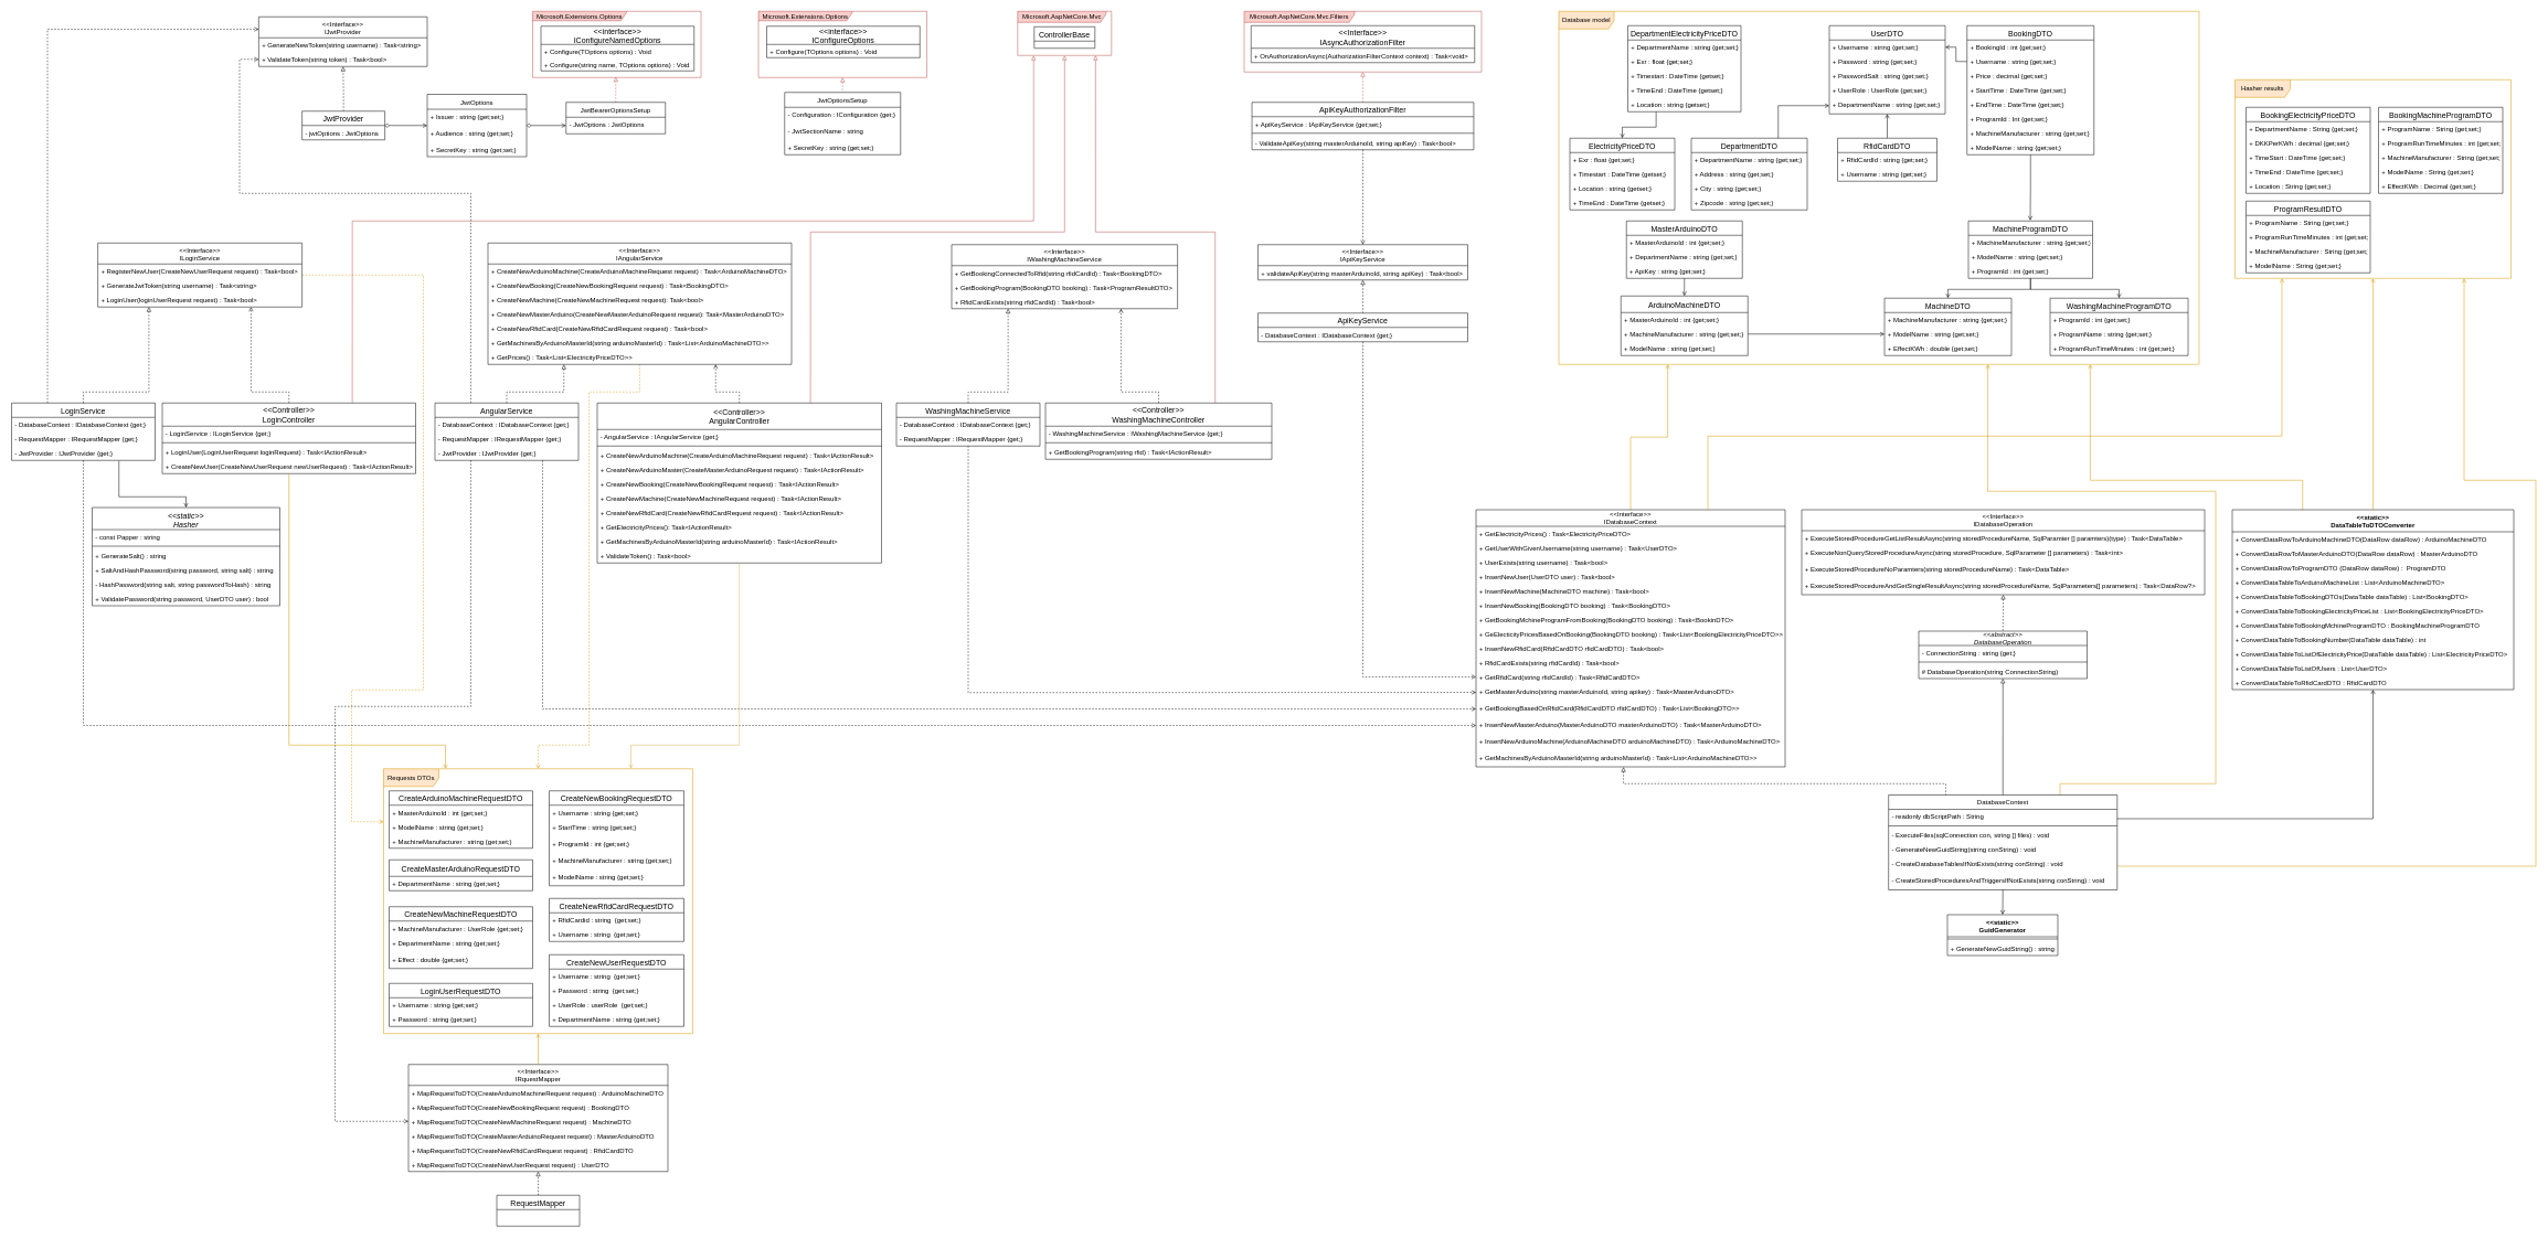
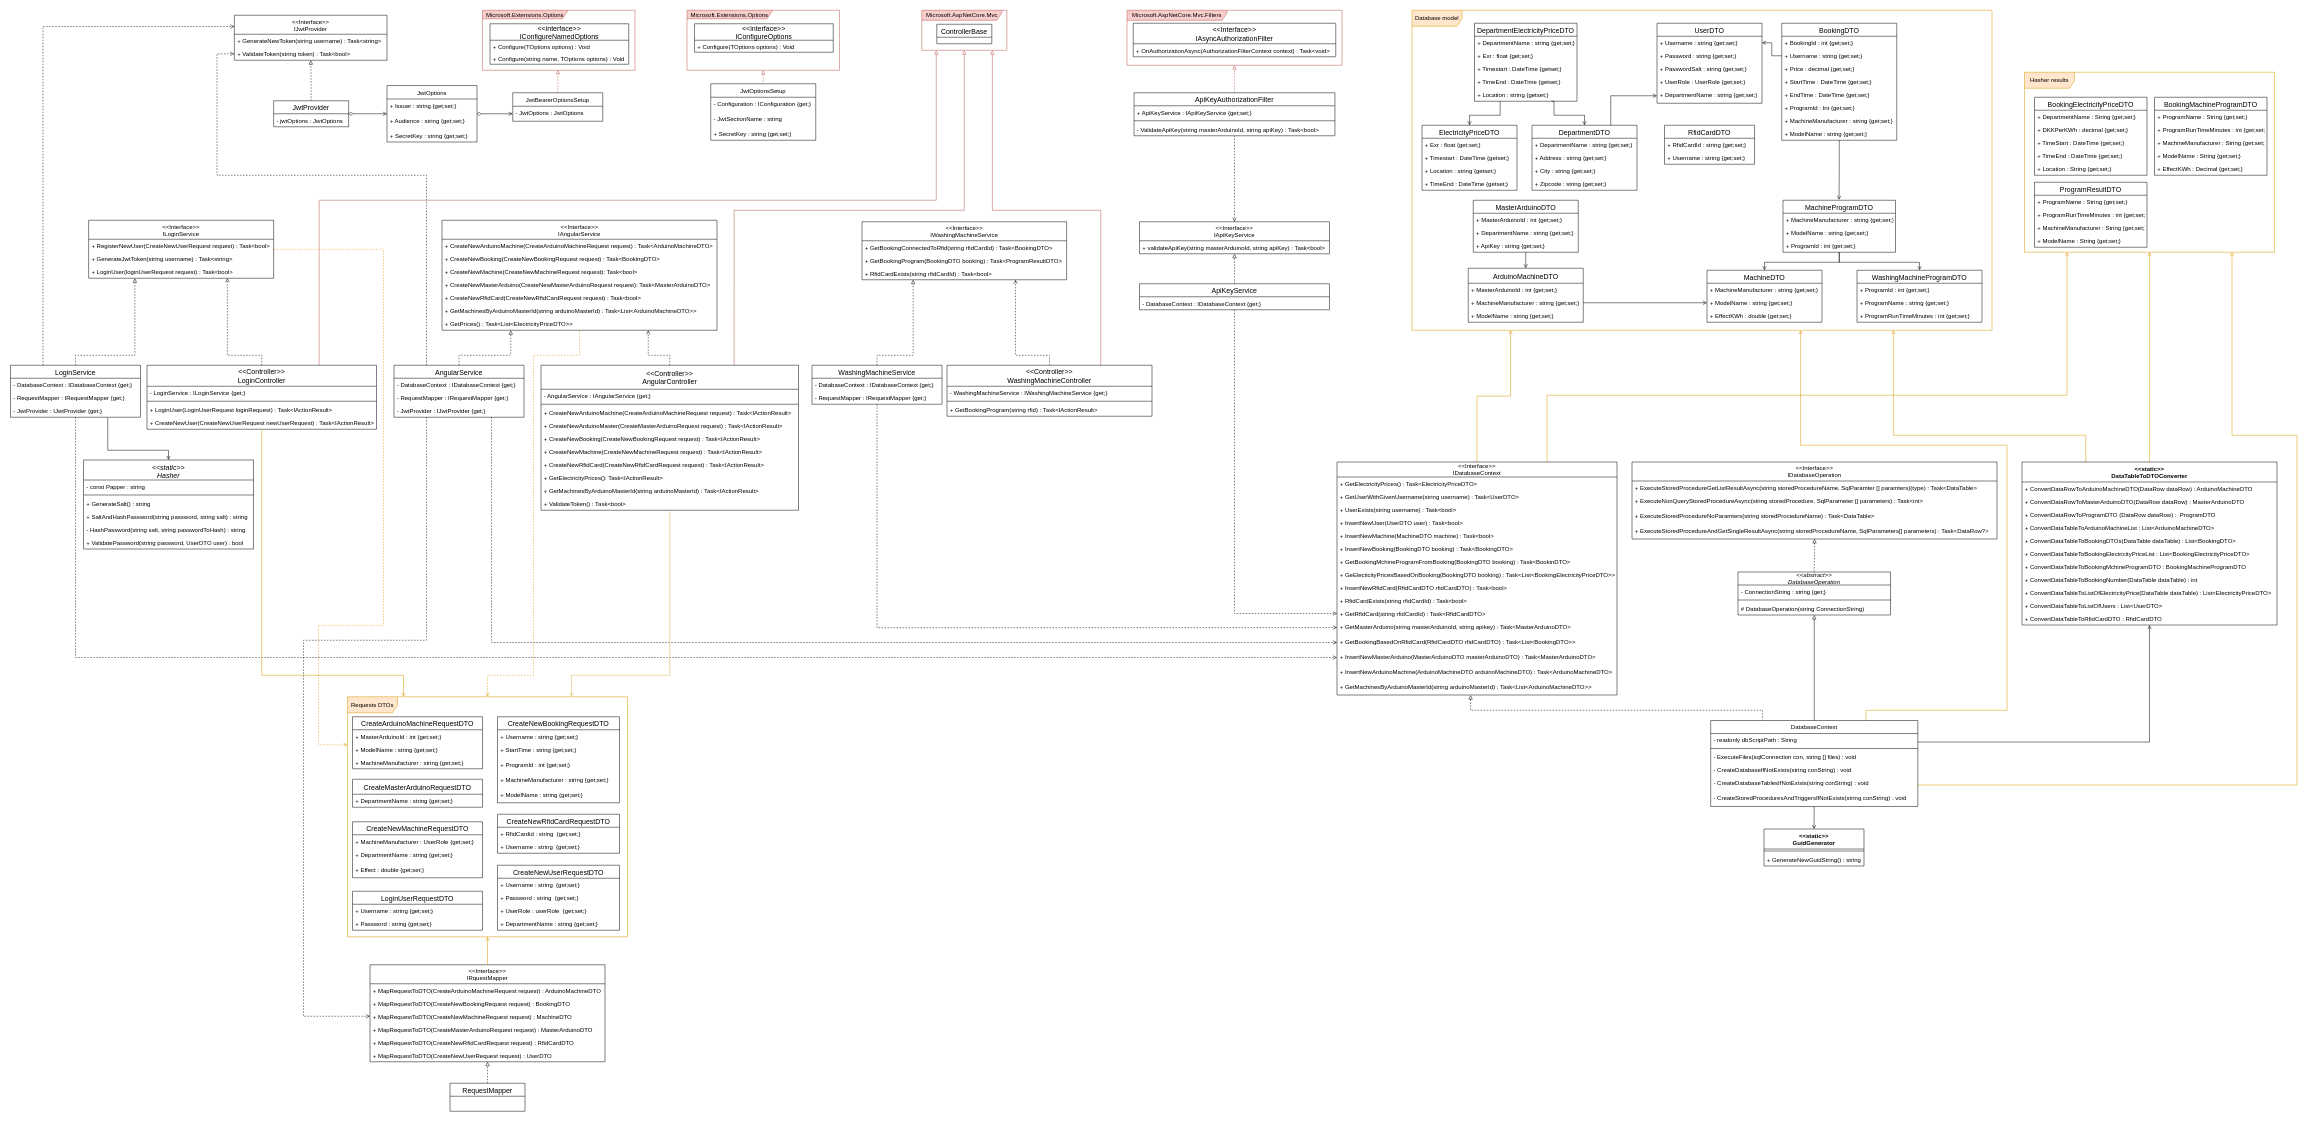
+ <mxCell id="10" style="edgeStyle=orthogonalEdgeStyle;rounded=0;orthogonalLoop=1;jettySize=auto;html=1;exitX=0.75;exitY=1;exitDx=0;exitDy=0;endArrow=open;endFill=0;entryX=0.5;entryY=0;entryDx=0;entryDy=0;" parent="1" source="11" target="17" edge="1"><mxGeometry relative="1" as="geometry"><Array as="points"><mxPoint x="3107" y="202" /><mxPoint x="3107" y="230" /><mxPoint x="3168" y="230" /></Array></mxGeometry></mxCell>
- <mxCell id="22" style="edgeStyle=orthogonalEdgeStyle;rounded=0;orthogonalLoop=1;jettySize=auto;html=1;exitX=0.5;exitY=1;exitDx=0;exitDy=0;entryX=0.5;entryY=0;entryDx=0;entryDy=0;endArrow=none;endFill=0;startArrow=open;startFill=0;" parent="1" source="23" target="29" edge="1"><mxGeometry relative="1" as="geometry" /></mxCell>
- <mxCell id="290" value="- GenerateNewGuidString(string conString) : void" style="text;strokeColor=none;fillColor=none;align=left;verticalAlign=top;spacingLeft=4;spacingRight=4;overflow=hidden;rotatable=0;points=[[0,0.5],[1,0.5]];portConstraint=eastwest;" parent="286" vertex="1"><mxGeometry y="86" width="414.25" height="26" as="geometry" /></mxCell>
+ <mxCell id="290" value="- CreateDatabaseIfNotExists(string conString) : void" style="text;strokeColor=none;fillColor=none;align=left;verticalAlign=top;spacingLeft=4;spacingRight=4;overflow=hidden;rotatable=0;points=[[0,0.5],[1,0.5]];portConstraint=eastwest;" parent="286" vertex="1"><mxGeometry y="86" width="414.25" height="26" as="geometry" /></mxCell>
